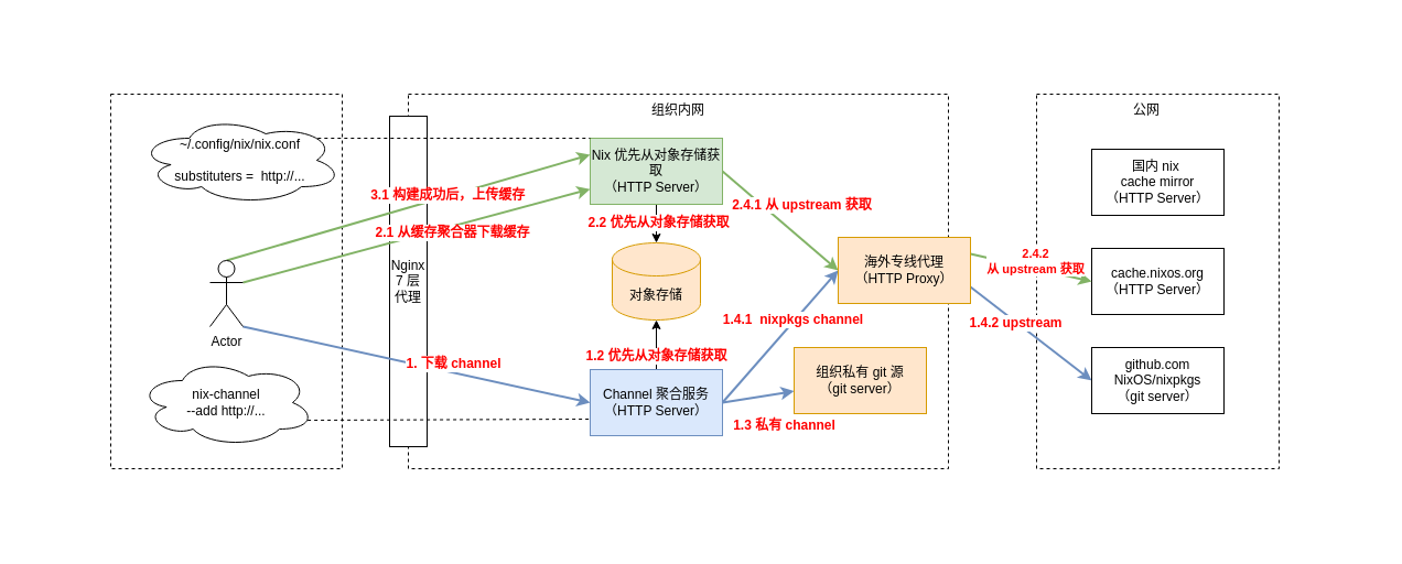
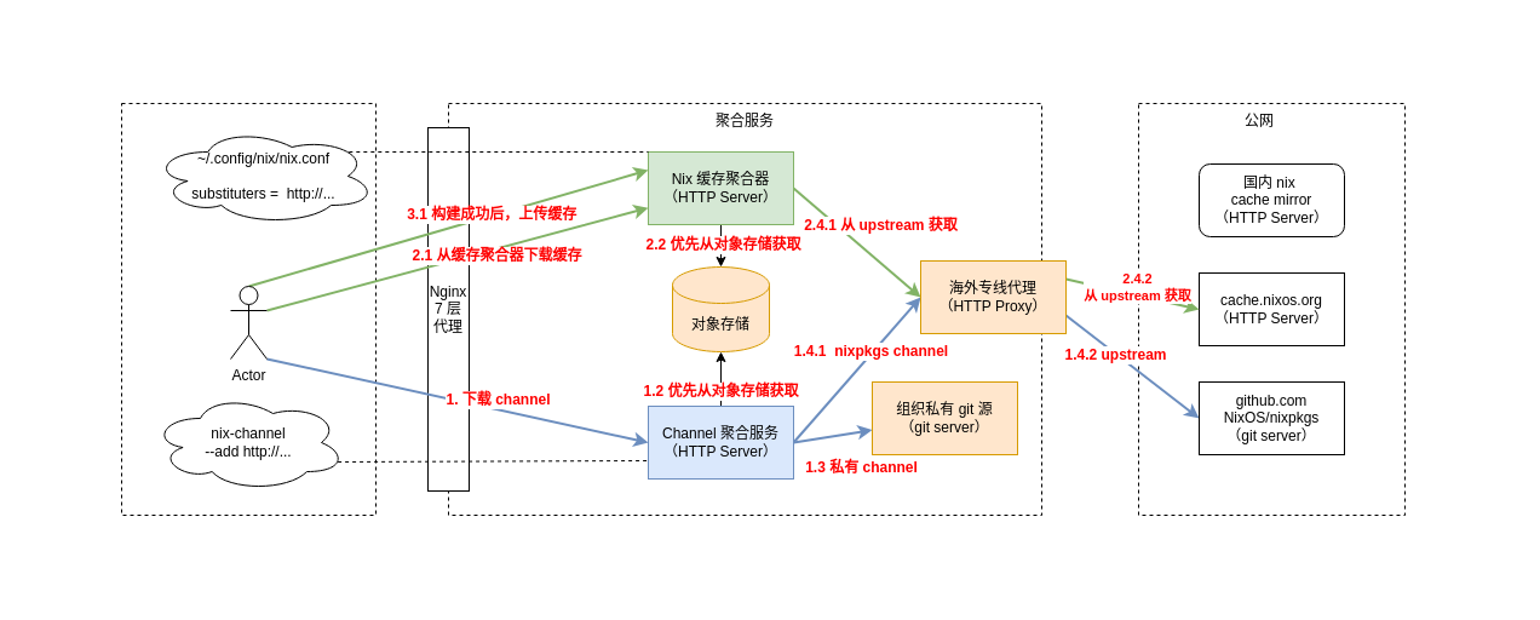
- <mxCell id="5" value="组织内网" style="text;html=1;strokeColor=none;fillColor=none;align=center;verticalAlign=middle;whiteSpace=wrap;rounded=0;" parent="1" vertex="1"><mxGeometry x="585" y="85" width="60" height="30" as="geometry" /></mxCell>
+ <mxCell id="5" value="聚合服务" style="text;html=1;strokeColor=none;fillColor=none;align=center;verticalAlign=middle;whiteSpace=wrap;rounded=0;" parent="1" vertex="1"><mxGeometry x="585" y="85" width="60" height="30" as="geometry" /></mxCell>
- <mxCell id="9" value="Nix 优先从对象存储获取&lt;br&gt;（HTTP Server）" style="rounded=0;whiteSpace=wrap;html=1;fillColor=#d5e8d4;strokeColor=#82b366;" parent="1" vertex="1"><mxGeometry x="535" y="125" width="120" height="60" as="geometry" /></mxCell>
+ <mxCell id="9" value="Nix 缓存聚合器&lt;br&gt;（HTTP Server）" style="rounded=0;whiteSpace=wrap;html=1;fillColor=#d5e8d4;strokeColor=#82b366;" parent="1" vertex="1"><mxGeometry x="535" y="125" width="120" height="60" as="geometry" /></mxCell>
- <mxCell id="28" value="国内 nix&amp;nbsp;&lt;br&gt;cache mirror&lt;br&gt;（HTTP Server）" style="rounded=0;whiteSpace=wrap;html=1;" parent="1" vertex="1"><mxGeometry x="990" y="135" width="120" height="60" as="geometry" /></mxCell>
+ <mxCell id="28" value="国内 nix&amp;nbsp;&lt;br&gt;cache mirror&lt;br&gt;（HTTP Server）" style="whiteSpace=wrap;html=1;rounded=1;" parent="1" vertex="1"><mxGeometry x="990" y="135" width="120" height="60" as="geometry" /></mxCell>
